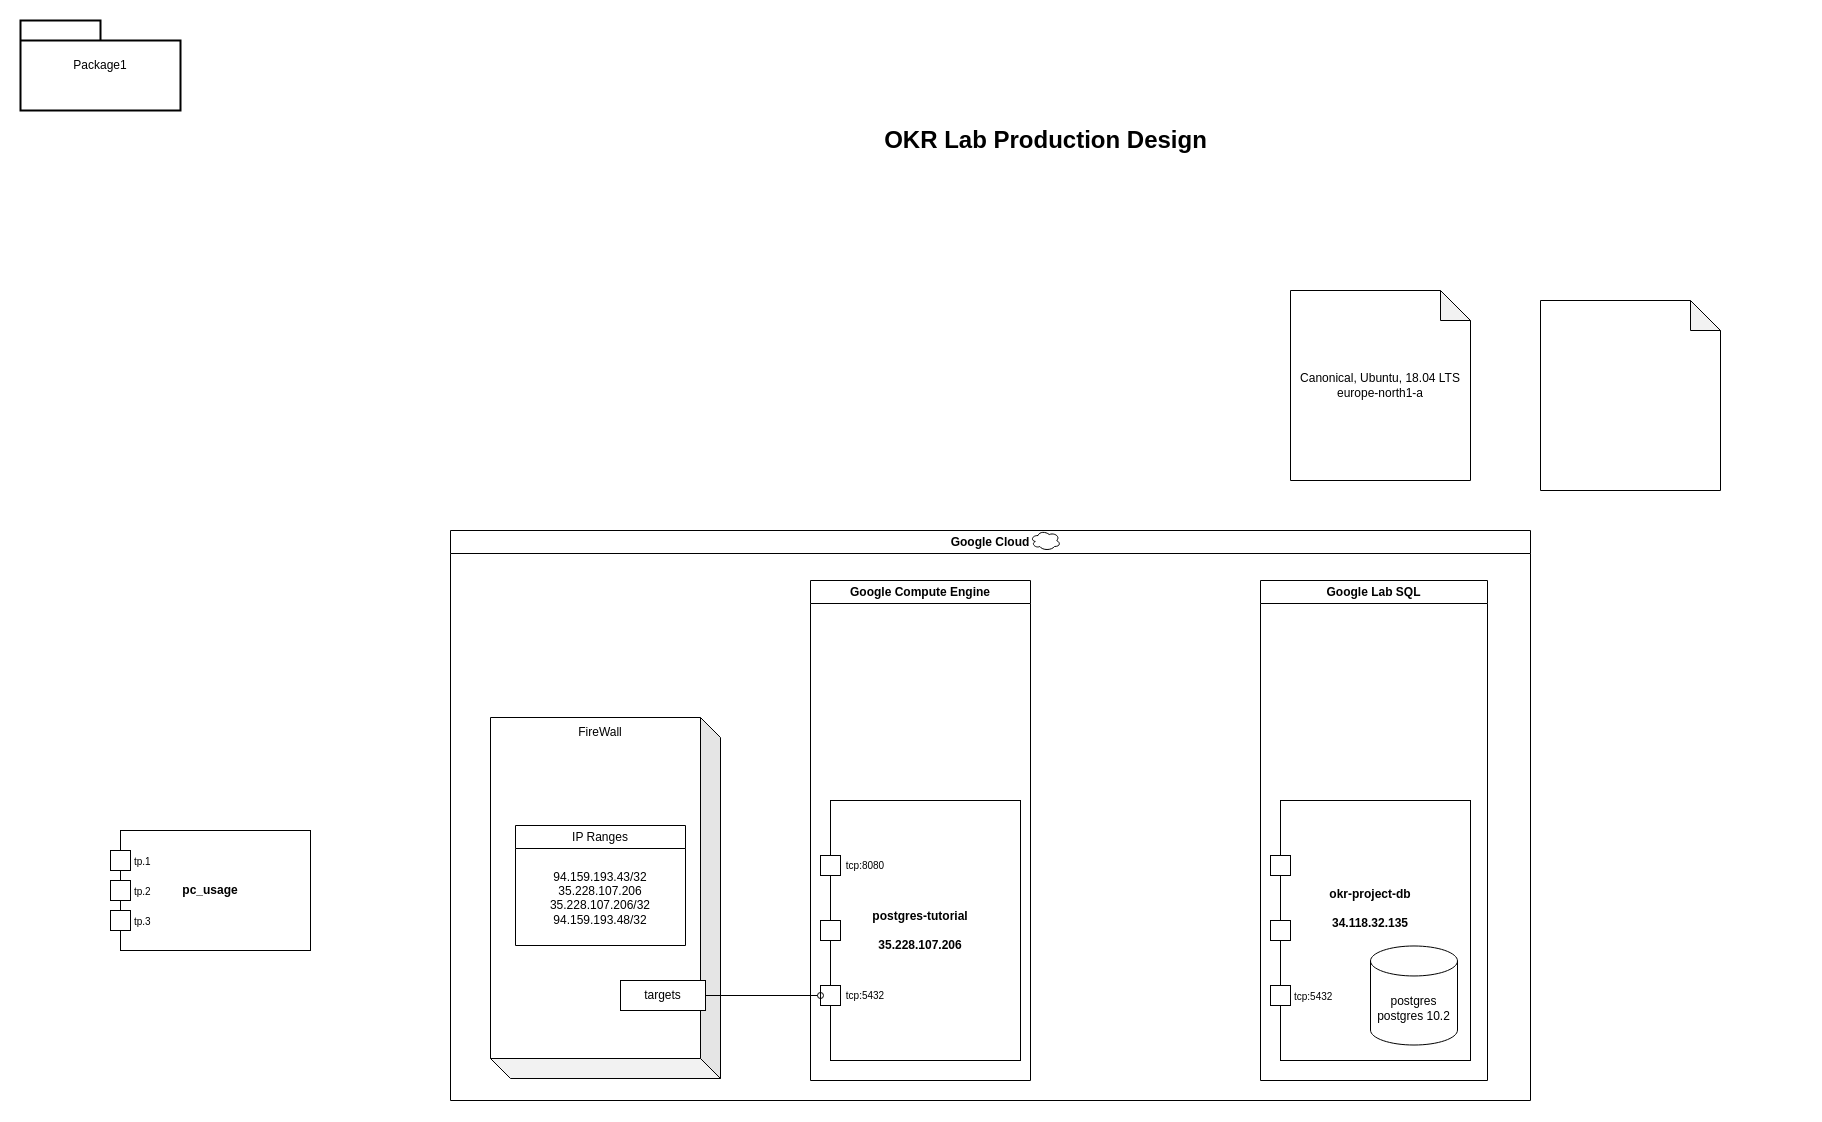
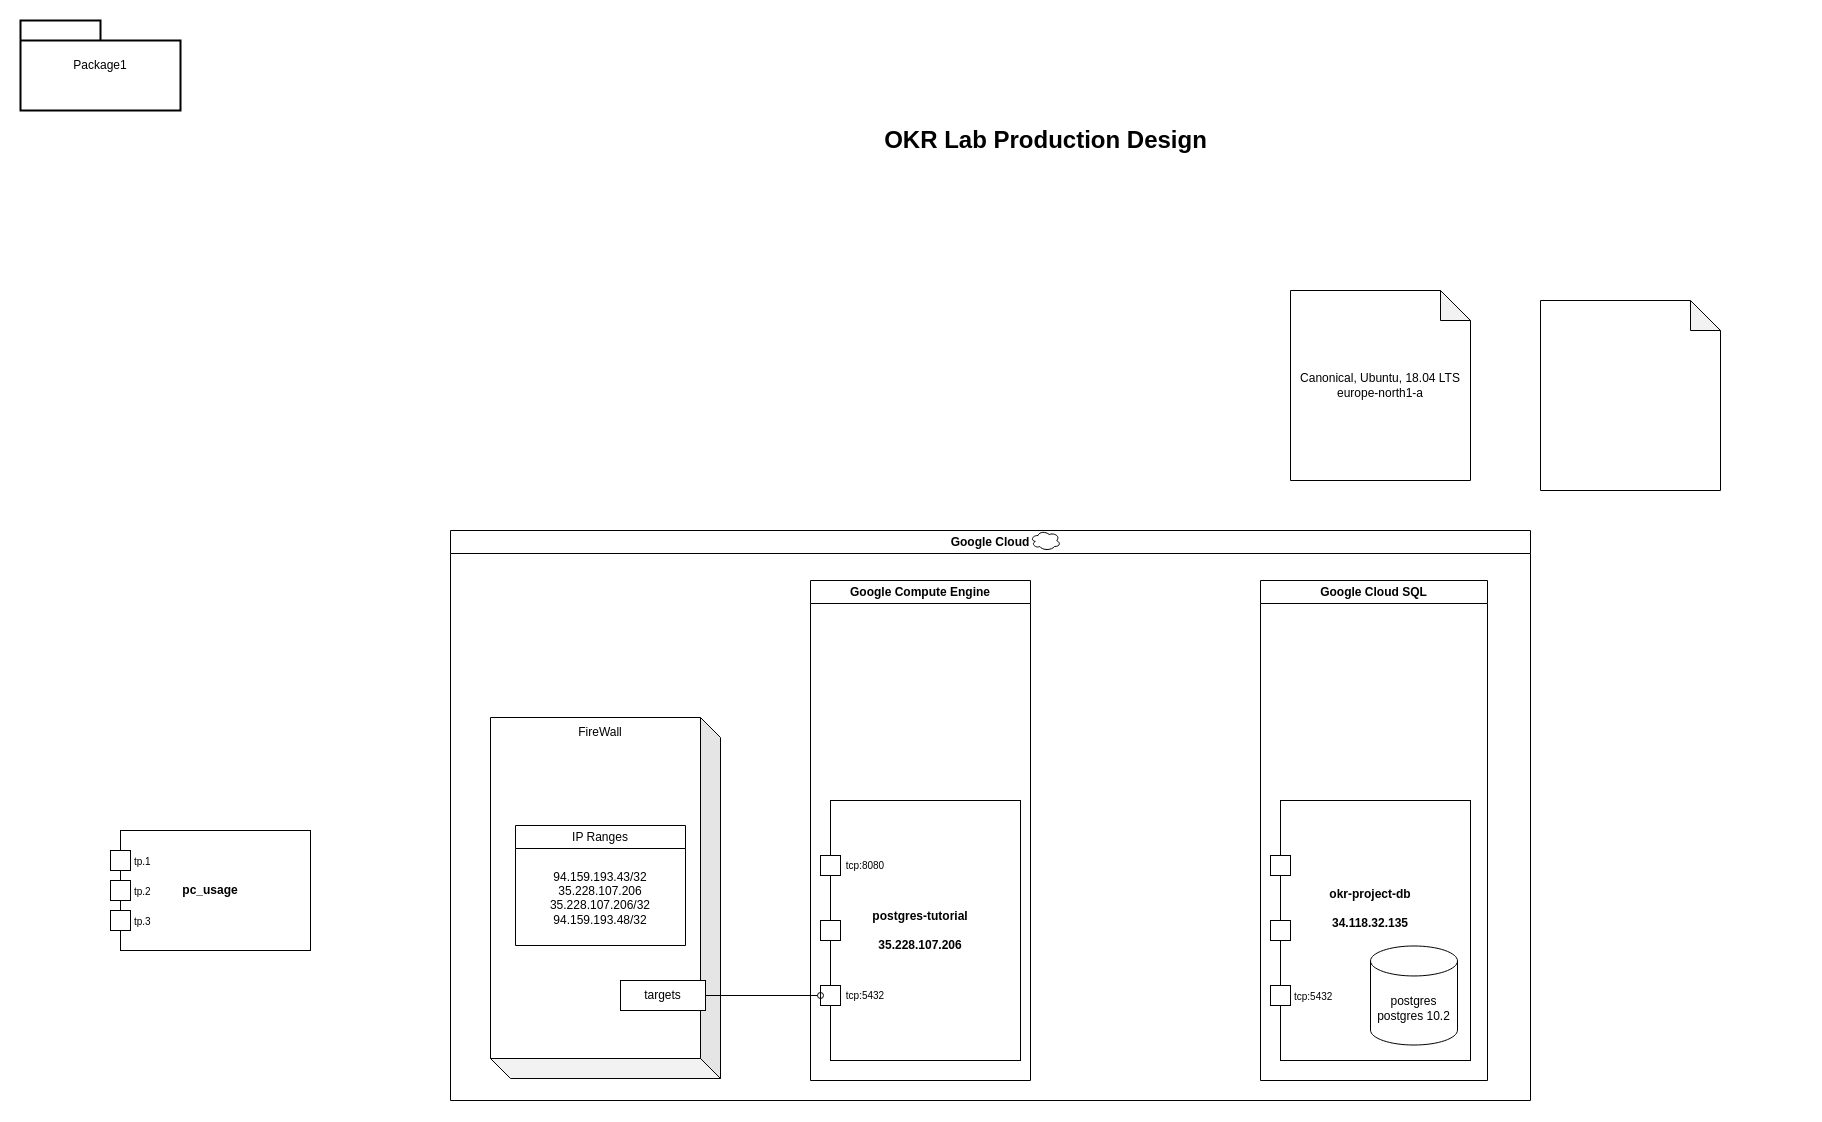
- <mxCell id="3" value="Google Lab SQL" style="swimlane;whiteSpace=wrap;html=1;" vertex="1" parent="2"><mxGeometry x="810" y="50" width="227" height="500" as="geometry" /></mxCell>
+ <mxCell id="3" value="Google Cloud SQL" style="swimlane;whiteSpace=wrap;html=1;" vertex="1" parent="2"><mxGeometry x="810" y="50" width="227" height="500" as="geometry" /></mxCell>
